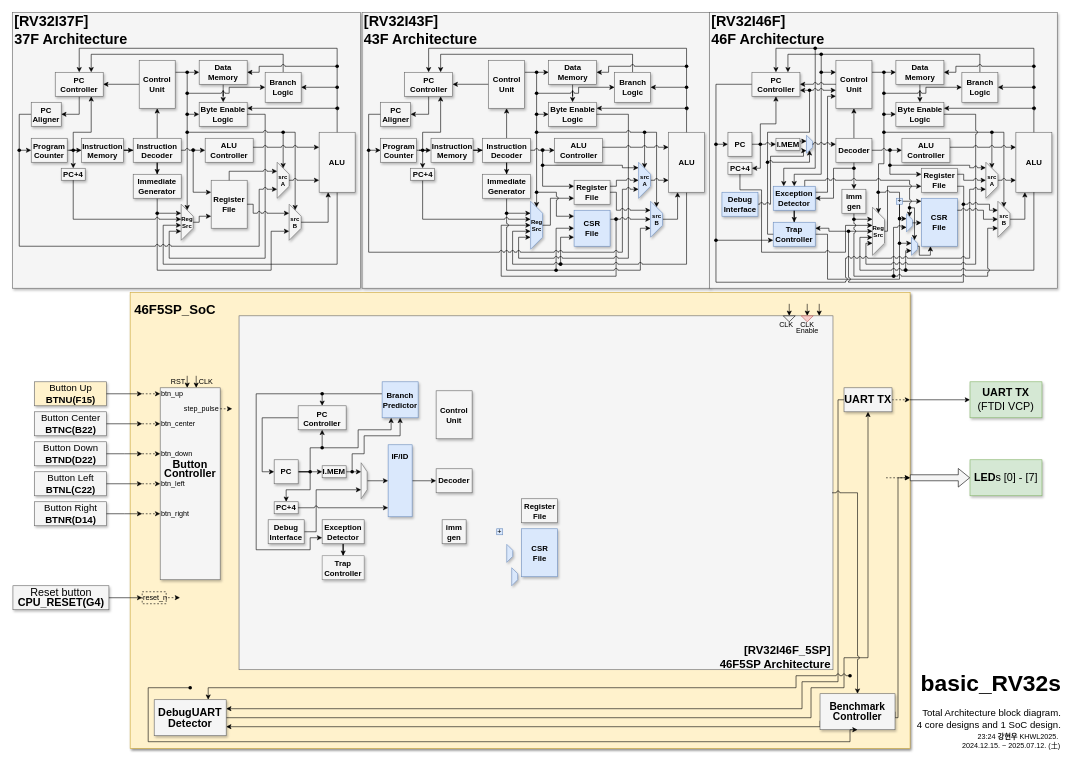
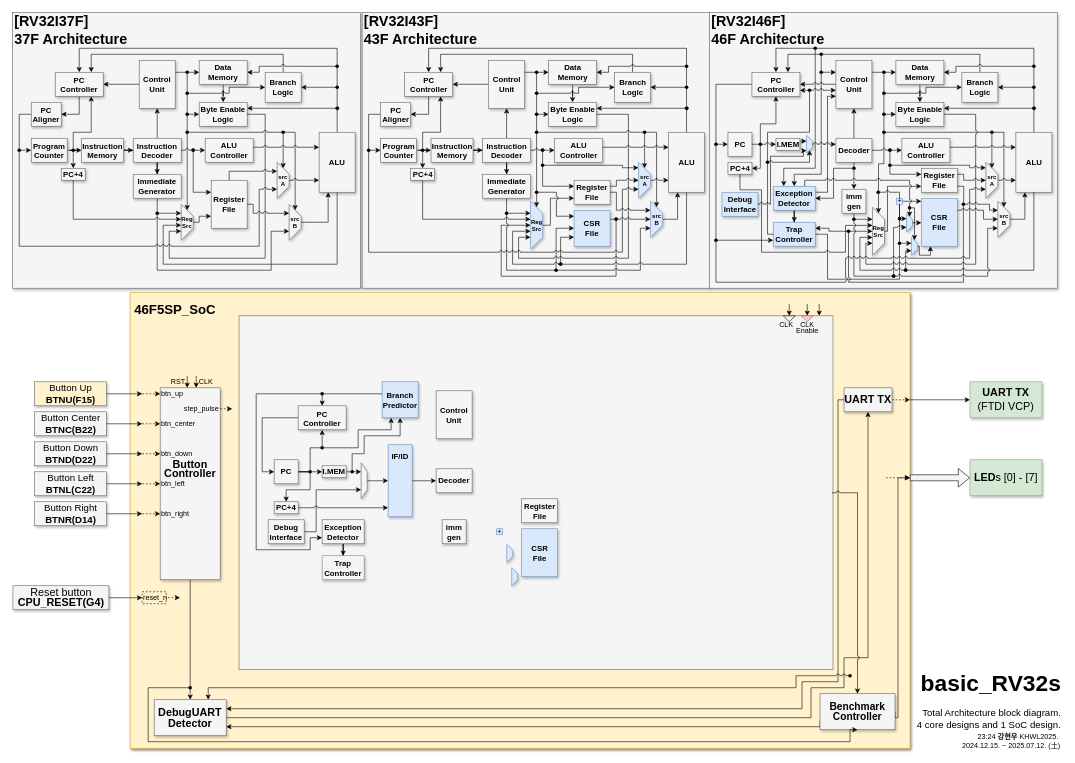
- <mxCell id="342" value="&lt;font&gt;&lt;b&gt;[RV32I46F_5SP] &lt;br&gt;46F5SP Architecture&lt;/b&gt;&lt;/font&gt;" style="text;html=1;align=right;verticalAlign=middle;whiteSpace=wrap;rounded=0;fontSize=19;" parent="1" vertex="1"><mxGeometry x="1066" y="1080" width="320" height="30" as="geometry" /></mxCell>
+ <mxCell id="326" style="edgeStyle=orthogonalEdgeStyle;rounded=0;orthogonalLoop=1;jettySize=auto;html=1;entryX=0.5;entryY=0;entryDx=0;entryDy=0;exitX=0.5;exitY=1;exitDx=0;exitDy=0;" parent="1" source="291" target="339" edge="1"><mxGeometry relative="1" as="geometry"><Array as="points"><mxPoint x="316" y="1156" /></Array><mxPoint x="366" y="956" as="sourcePoint" /><mxPoint x="1366" y="1006" as="targetPoint" /></mxGeometry></mxCell>
